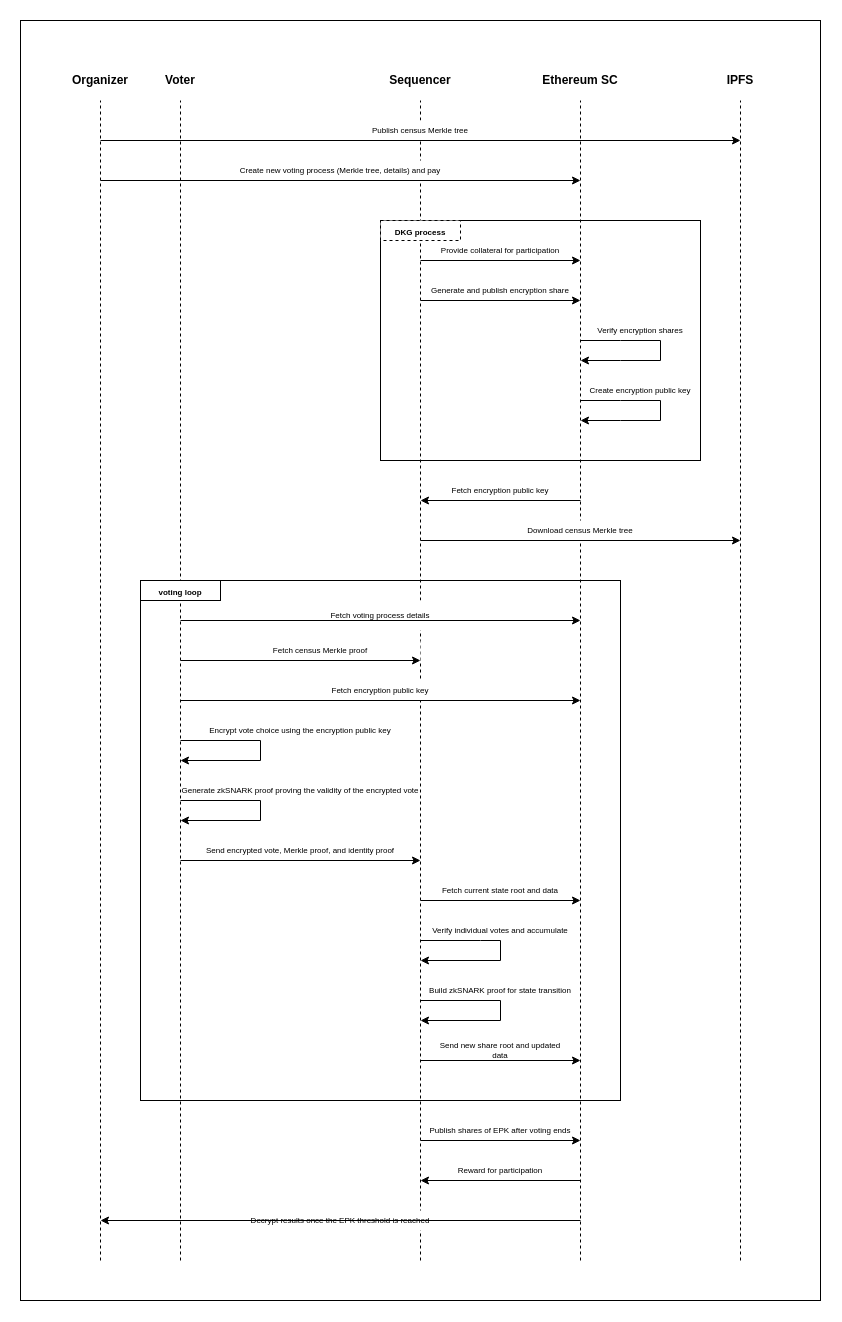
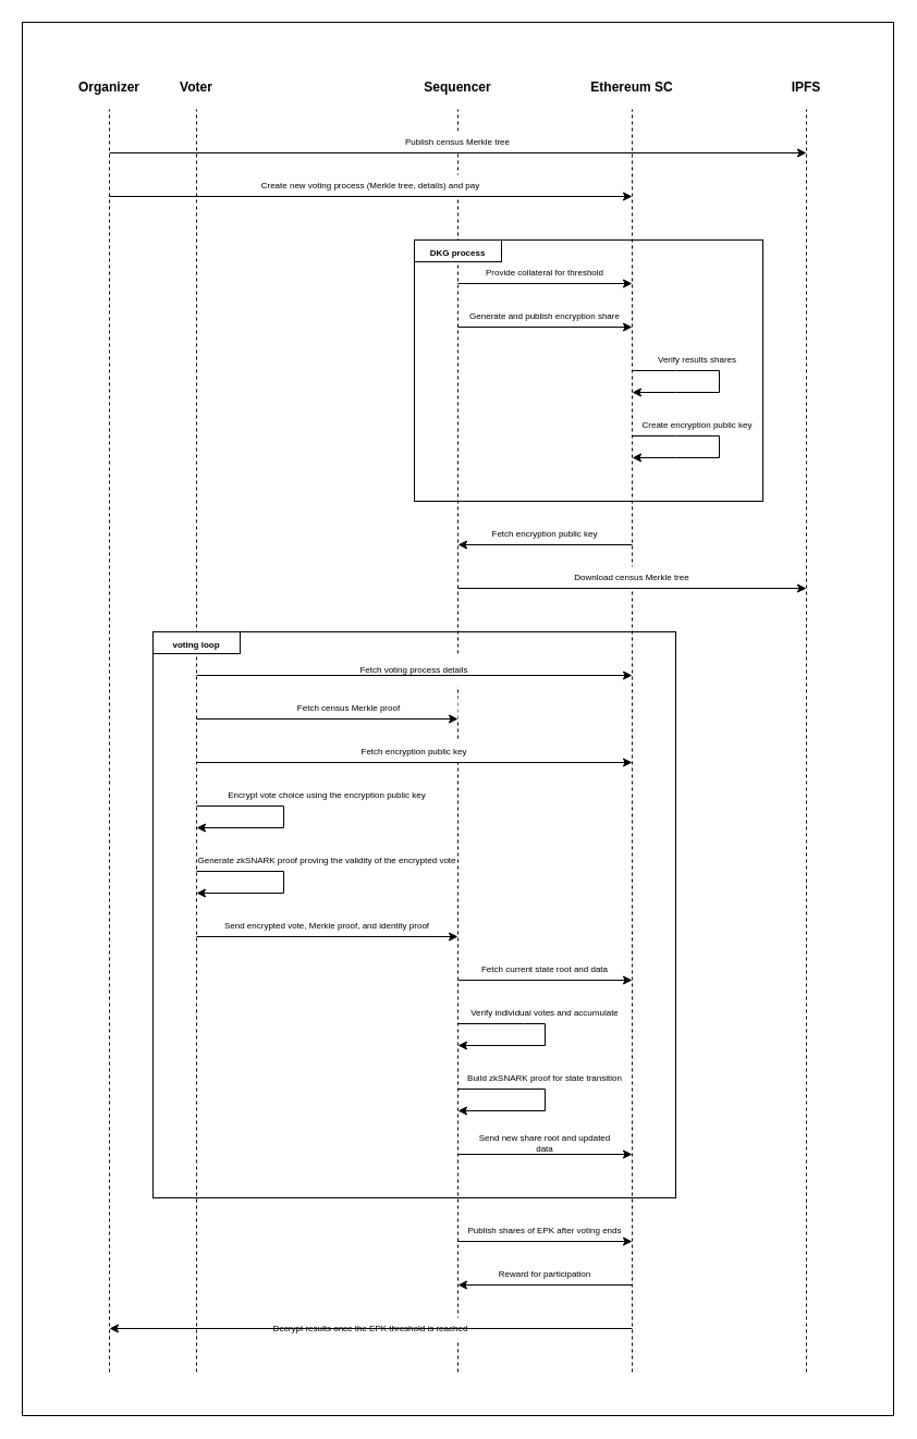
- <mxCell id="47" value="&lt;font style=&quot;font-size: 8px;&quot;&gt;DKG process&lt;/font&gt;" style="rounded=0;whiteSpace=wrap;html=1;verticalAlign=bottom;fontStyle=1;align=center;dashed=1;" vertex="1" parent="1"><mxGeometry x="380" y="220" width="80" height="20" as="geometry" /></mxCell>
+ <mxCell id="47" value="&lt;font style=&quot;font-size: 8px;&quot;&gt;DKG process&lt;/font&gt;" style="rounded=0;whiteSpace=wrap;html=1;verticalAlign=bottom;fontStyle=1;align=center;" vertex="1" parent="1"><mxGeometry x="380" y="220" width="80" height="20" as="geometry" /></mxCell>
- <mxCell id="39" value="Provide collateral for participation" style="text;html=1;align=center;verticalAlign=middle;whiteSpace=wrap;rounded=0;fillColor=default;fontSize=8;" vertex="1" parent="1"><mxGeometry x="430" y="240" width="140" height="20" as="geometry" /></mxCell>
+ <mxCell id="39" value="Provide collateral for threshold" style="text;html=1;align=center;verticalAlign=middle;whiteSpace=wrap;rounded=0;fillColor=default;fontSize=8;" vertex="1" parent="1"><mxGeometry x="430" y="240" width="140" height="20" as="geometry" /></mxCell>
- <mxCell id="12" value="Verify encryption shares" style="text;html=1;align=center;verticalAlign=middle;whiteSpace=wrap;rounded=0;fillColor=default;fontSize=8;" vertex="1" parent="1"><mxGeometry x="580" y="320" width="120" height="20" as="geometry" /></mxCell>
+ <mxCell id="12" value="Verify results shares" style="text;html=1;align=center;verticalAlign=middle;whiteSpace=wrap;rounded=0;fillColor=default;fontSize=8;" vertex="1" parent="1"><mxGeometry x="580" y="320" width="120" height="20" as="geometry" /></mxCell>
